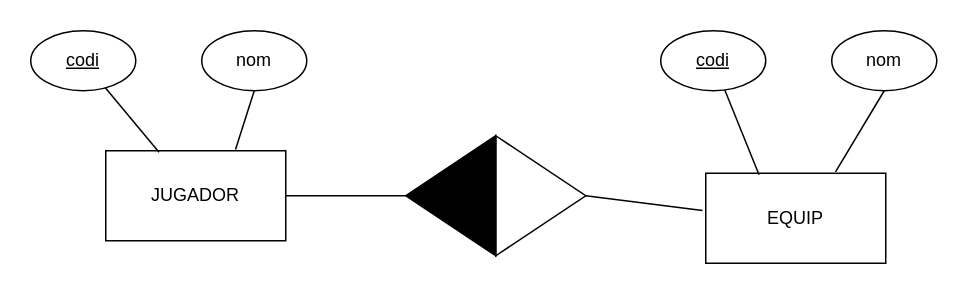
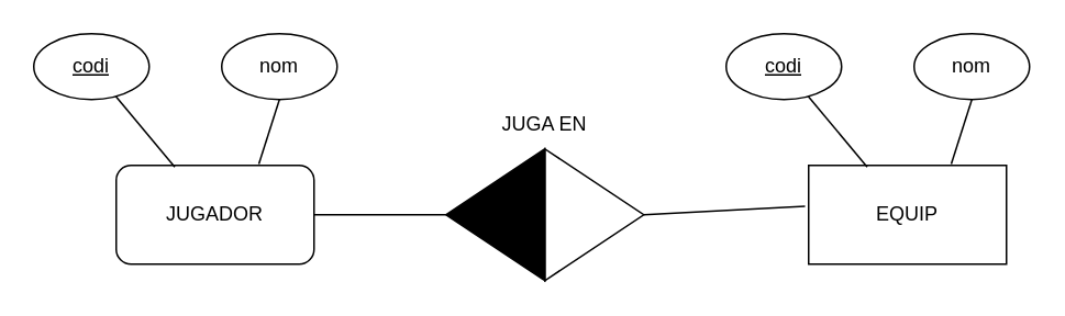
+ <mxCell id="16" value="JUGA EN" style="text;html=1;strokeColor=none;fillColor=none;align=center;verticalAlign=middle;whiteSpace=wrap;rounded=0;" vertex="1" parent="1"><mxGeometry x="300" y="60" width="60" height="30" as="geometry" /></mxCell>
- <mxCell id="2" value="JUGADOR" style="rounded=0;whiteSpace=wrap;html=1;" vertex="1" parent="1"><mxGeometry x="70" y="100" width="120" height="60" as="geometry" /></mxCell>
+ <mxCell id="2" value="JUGADOR" style="whiteSpace=wrap;html=1;rounded=1;" vertex="1" parent="1"><mxGeometry x="70" y="100" width="120" height="60" as="geometry" /></mxCell>
- <mxCell id="7" value="EQUIP" style="rounded=0;whiteSpace=wrap;html=1;" vertex="1" parent="1"><mxGeometry x="470" y="115" width="120" height="60" as="geometry" /></mxCell>
+ <mxCell id="7" value="EQUIP" style="rounded=0;whiteSpace=wrap;html=1;" vertex="1" parent="1"><mxGeometry x="490" y="100" width="120" height="60" as="geometry" /></mxCell>
